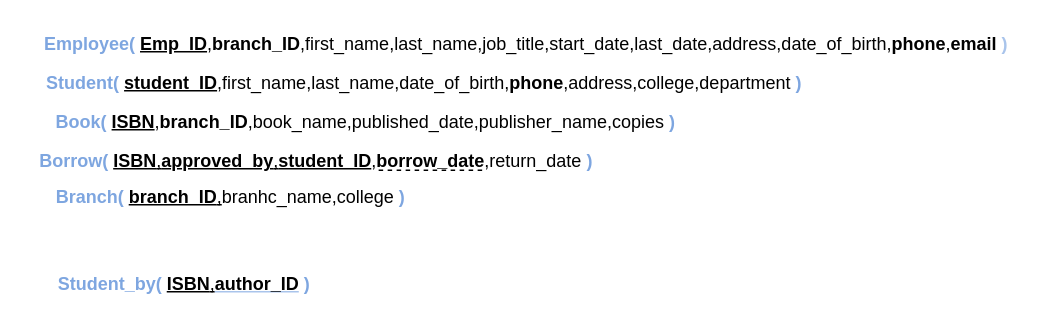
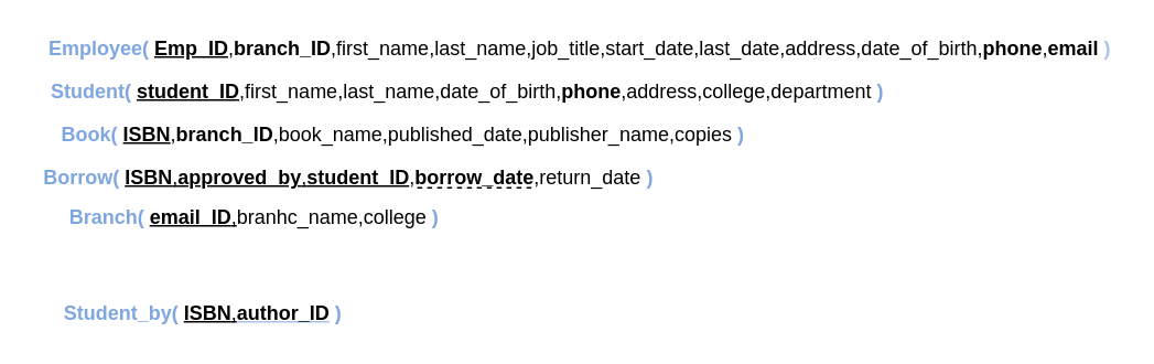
- <mxCell id="6" value="&lt;b style=&quot;color: rgb(126 , 166 , 224)&quot;&gt;Branch( &lt;/b&gt;&lt;font color=&quot;#000000&quot;&gt;&lt;u&gt;&lt;b&gt;branch_ID&lt;/b&gt;,&lt;/u&gt;branhc_name,college&amp;nbsp;&lt;/font&gt;&lt;b style=&quot;color: rgb(126 , 166 , 224)&quot;&gt;)&lt;/b&gt;" style="text;html=1;align=center;verticalAlign=middle;resizable=0;points=[];autosize=1;strokeColor=none;fillColor=none;fontColor=#A9C4EB;" parent="1" vertex="1"><mxGeometry x="31" y="122" width="243" height="18" as="geometry" /></mxCell>
+ <mxCell id="6" value="&lt;b style=&quot;color: rgb(126 , 166 , 224)&quot;&gt;Branch( &lt;/b&gt;&lt;font color=&quot;#000000&quot;&gt;&lt;u&gt;&lt;b&gt;email_ID&lt;/b&gt;,&lt;/u&gt;branhc_name,college&amp;nbsp;&lt;/font&gt;&lt;b style=&quot;color: rgb(126 , 166 , 224)&quot;&gt;)&lt;/b&gt;" style="text;html=1;align=center;verticalAlign=middle;resizable=0;points=[];autosize=1;strokeColor=none;fillColor=none;fontColor=#A9C4EB;" parent="1" vertex="1"><mxGeometry x="31" y="122" width="243" height="18" as="geometry" /></mxCell>
